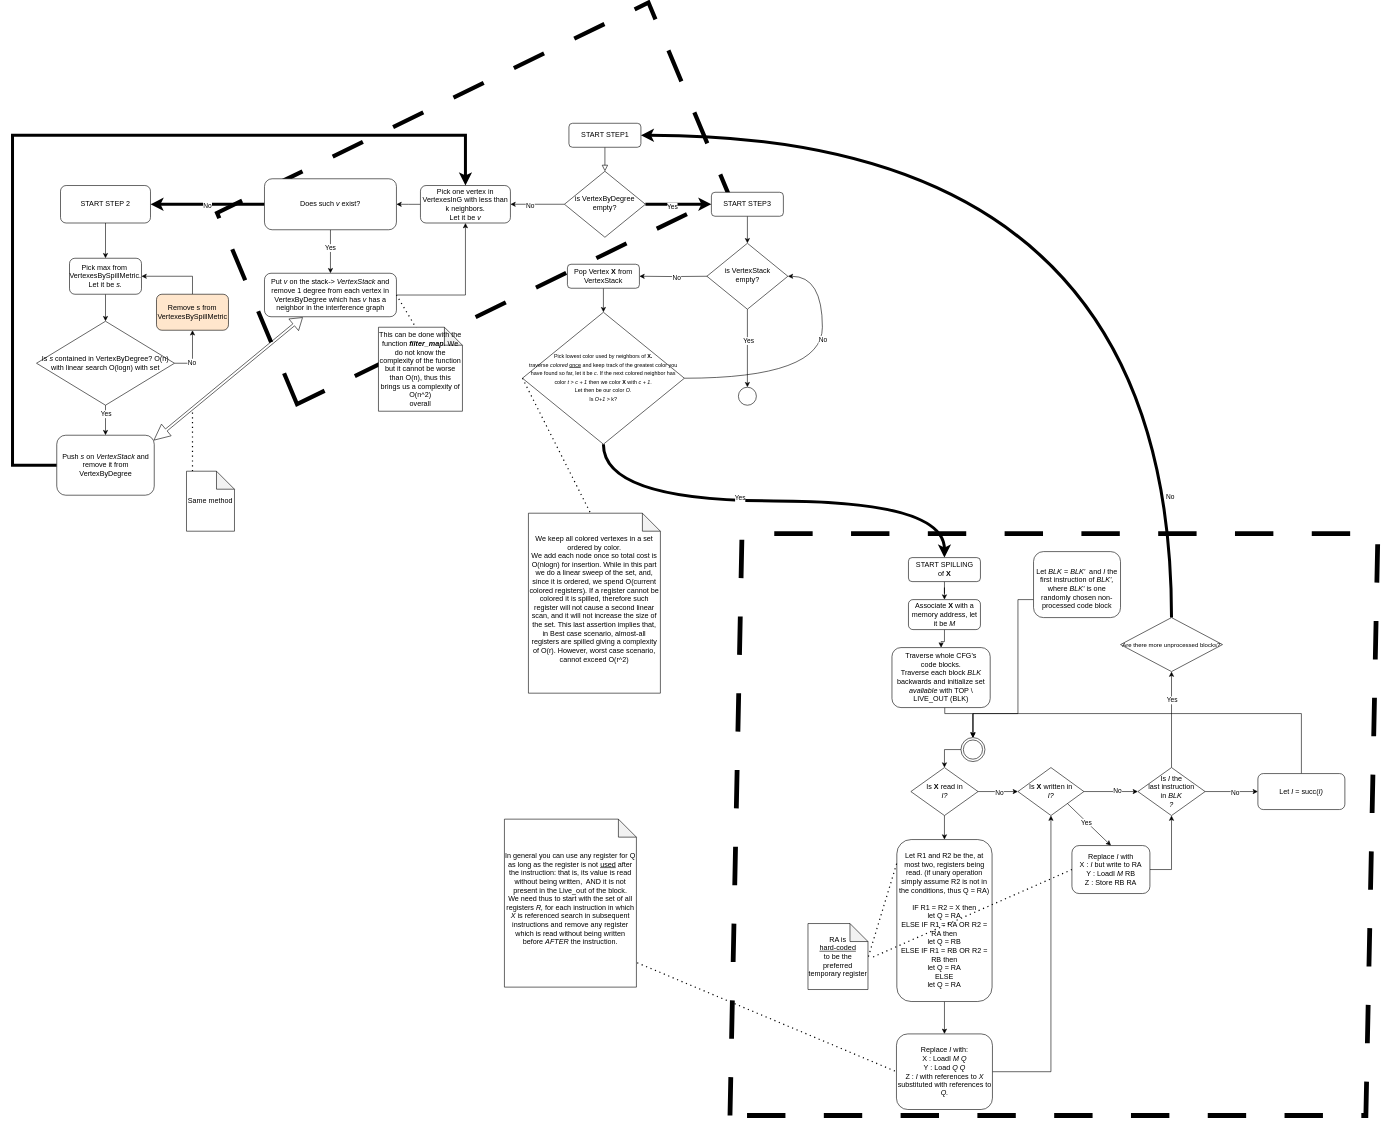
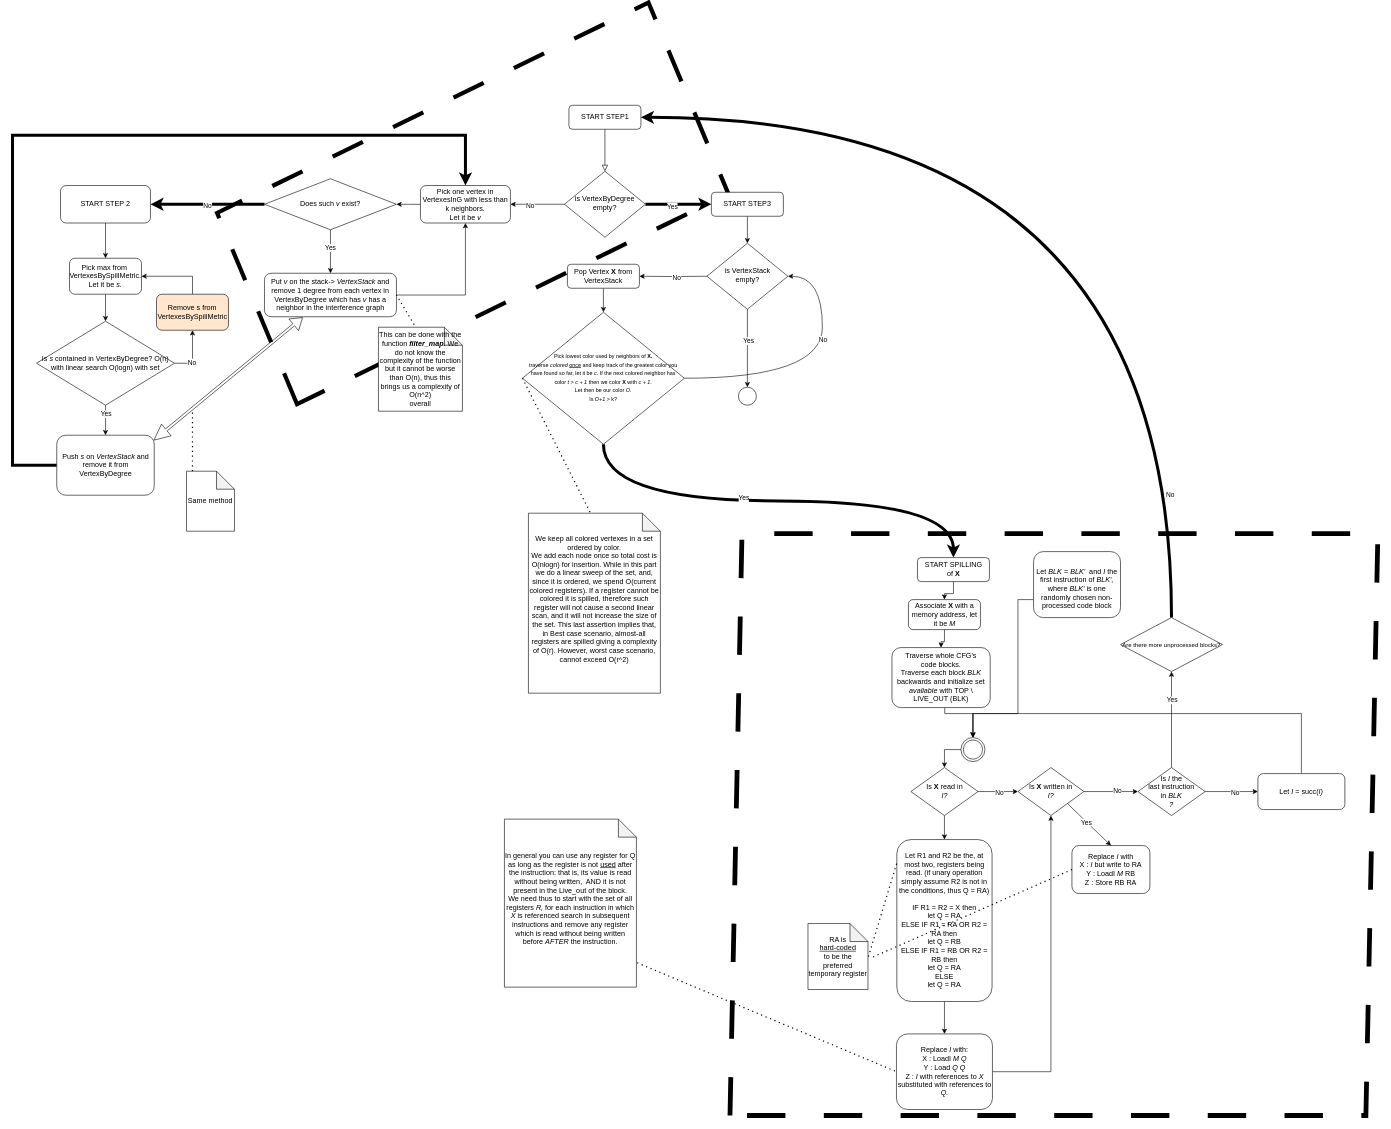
- <mxCell id="4" value="START STEP1" style="rounded=1;whiteSpace=wrap;html=1;fontSize=12;glass=0;strokeWidth=1;shadow=0;" parent="1" vertex="1"><mxGeometry x="947.5" width="120" height="40" as="geometry" y="59" /></mxCell>
+ <mxCell id="4" value="START STEP1" style="rounded=1;whiteSpace=wrap;html=1;fontSize=12;glass=0;strokeWidth=1;shadow=0;" parent="1" vertex="1"><mxGeometry x="947.5" y="29" width="120" height="40" as="geometry" /></mxCell>
- <mxCell id="73" value="Does such &lt;i&gt;v &lt;/i&gt;exist?" style="whiteSpace=wrap;html=1;rounded=1;" parent="1" vertex="1"><mxGeometry x="440" y="151.5" width="220" height="85" as="geometry" /></mxCell>
+ <mxCell id="73" value="Does such &lt;i&gt;v &lt;/i&gt;exist?" style="rhombus;whiteSpace=wrap;html=1;" parent="1" vertex="1"><mxGeometry x="440" y="151.5" width="220" height="85" as="geometry" /></mxCell>
- <mxCell id="32" value="&lt;div&gt;START SPILLING&lt;/div&gt;&lt;div&gt;of &lt;b&gt;X&lt;/b&gt;&lt;br&gt;&lt;/div&gt;" style="rounded=1;whiteSpace=wrap;html=1;fontSize=12;glass=0;strokeWidth=1;shadow=0;" parent="29" vertex="1"><mxGeometry x="297.5" y="40" width="120" height="40" as="geometry" /></mxCell>
+ <mxCell id="32" value="&lt;div&gt;START SPILLING&lt;/div&gt;&lt;div&gt;of &lt;b&gt;X&lt;/b&gt;&lt;br&gt;&lt;/div&gt;" style="rounded=1;whiteSpace=wrap;html=1;fontSize=12;glass=0;strokeWidth=1;shadow=0;" parent="29" vertex="1"><mxGeometry x="312.5" y="40" width="120" height="40" as="geometry" /></mxCell>
- <mxCell id="62" style="edgeStyle=orthogonalEdgeStyle;rounded=0;orthogonalLoop=1;jettySize=auto;html=1;entryX=0.5;entryY=1;entryDx=0;entryDy=0;exitX=1;exitY=0.5;exitDx=0;exitDy=0;" parent="29" source="63" target="48" edge="1"><mxGeometry relative="1" as="geometry" /></mxCell>
